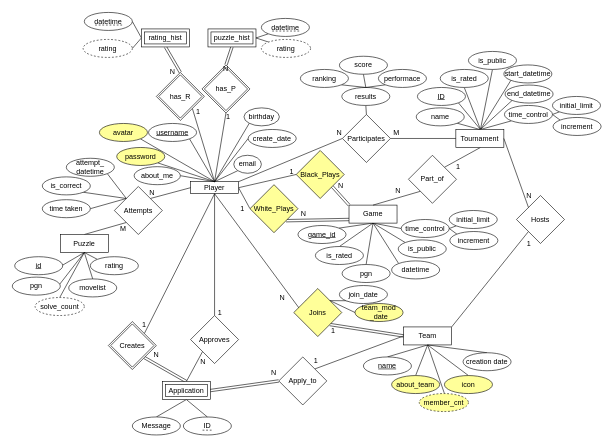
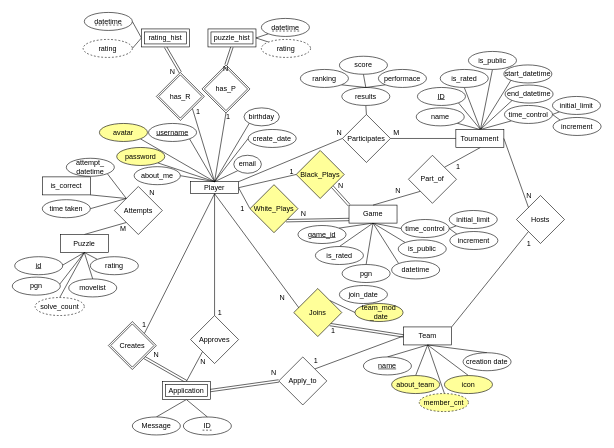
- <mxCell id="103" value="is_correct" style="ellipse;whiteSpace=wrap;html=1;" parent="1" vertex="1"><mxGeometry x="70" y="294" width="80" height="30" as="geometry" /></mxCell>
+ <mxCell id="103" value="is_correct" style="whiteSpace=wrap;html=1;rounded=0;" parent="1" vertex="1"><mxGeometry x="70" y="294" width="80" height="30" as="geometry" /></mxCell>
- <mxCell id="97" style="edgeStyle=none;html=1;exitX=1;exitY=0;exitDx=0;exitDy=0;entryX=0;entryY=0.5;entryDx=0;entryDy=0;endArrow=none;endFill=0;" parent="1" source="100" target="8" edge="1"><mxGeometry relative="1" as="geometry" /></mxCell>
- <mxCell id="66" style="edgeStyle=none;html=1;exitX=0;exitY=0;exitDx=0;exitDy=0;endArrow=none;endFill=0;entryX=1;entryY=1;entryDx=0;entryDy=0;" parent="1" source="67" target="68" edge="1"><mxGeometry relative="1" as="geometry"><mxPoint x="620" y="445" as="targetPoint" /></mxGeometry></mxCell>
